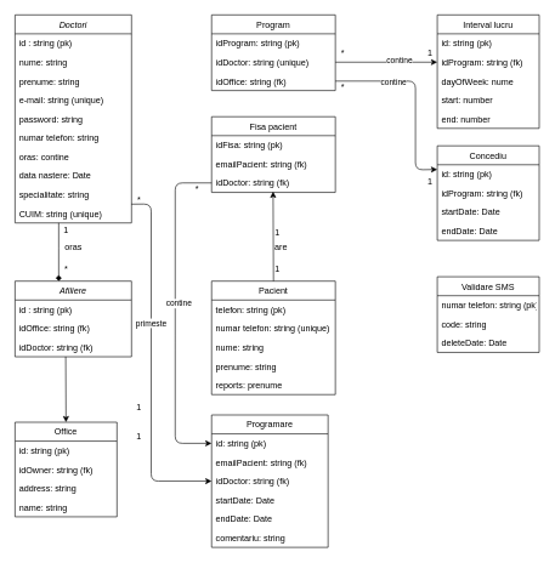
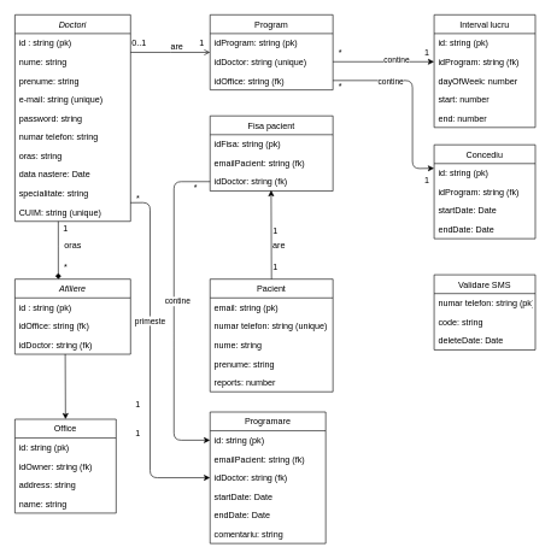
+ <mxCell id="18" value="" style="endArrow=open;shadow=0;strokeWidth=1;rounded=0;endFill=1;edgeStyle=elbowEdgeStyle;elbow=vertical;" parent="1" source="3" target="14" edge="1"><mxGeometry x="0.5" y="41" relative="1" as="geometry"><mxPoint x="380" y="192" as="sourcePoint" /><mxPoint x="540" y="192" as="targetPoint" /><mxPoint x="-40" y="32" as="offset" /></mxGeometry></mxCell>
+ <mxCell id="19" value="0..1" style="resizable=0;align=left;verticalAlign=bottom;labelBackgroundColor=none;fontSize=12;" parent="18" connectable="0" vertex="1"><mxGeometry x="-1" relative="1" as="geometry"><mxPoint y="-5" as="offset" /></mxGeometry></mxCell>
+ <mxCell id="20" value="1" style="resizable=0;align=right;verticalAlign=bottom;labelBackgroundColor=none;fontSize=12;" parent="18" connectable="0" vertex="1"><mxGeometry x="1" relative="1" as="geometry"><mxPoint x="-7" y="-5" as="offset" /></mxGeometry></mxCell>
+ <mxCell id="21" value="are" style="text;html=1;resizable=0;points=[];;align=center;verticalAlign=middle;labelBackgroundColor=none;rounded=0;shadow=0;strokeWidth=1;fontSize=12;" parent="18" vertex="1" connectable="0"><mxGeometry x="0.5" y="49" relative="1" as="geometry"><mxPoint x="-20" y="40" as="offset" /></mxGeometry></mxCell>
- <mxCell id="62" value="dayOfWeek: nume" style="text;strokeColor=none;fillColor=none;align=left;verticalAlign=top;spacingLeft=4;spacingRight=4;overflow=hidden;rotatable=0;points=[[0,0.5],[1,0.5]];portConstraint=eastwest;" vertex="1" parent="59"><mxGeometry y="78" width="140" height="26" as="geometry" /></mxCell>
+ <mxCell id="62" value="dayOfWeek: number" style="text;strokeColor=none;fillColor=none;align=left;verticalAlign=top;spacingLeft=4;spacingRight=4;overflow=hidden;rotatable=0;points=[[0,0.5],[1,0.5]];portConstraint=eastwest;" vertex="1" parent="59"><mxGeometry y="78" width="140" height="26" as="geometry" /></mxCell>
- <mxCell id="10" value="oras: contine" style="text;align=left;verticalAlign=top;spacingLeft=4;spacingRight=4;overflow=hidden;rotatable=0;points=[[0,0.5],[1,0.5]];portConstraint=eastwest;rounded=0;shadow=0;html=0;" vertex="1" parent="3"><mxGeometry y="182" width="160" height="26" as="geometry" /></mxCell>
+ <mxCell id="10" value="oras: string" style="text;align=left;verticalAlign=top;spacingLeft=4;spacingRight=4;overflow=hidden;rotatable=0;points=[[0,0.5],[1,0.5]];portConstraint=eastwest;rounded=0;shadow=0;html=0;" vertex="1" parent="3"><mxGeometry y="182" width="160" height="26" as="geometry" /></mxCell>
- <mxCell id="34" value="telefon: string (pk)" style="text;strokeColor=none;fillColor=none;align=left;verticalAlign=top;spacingLeft=4;spacingRight=4;overflow=hidden;rotatable=0;points=[[0,0.5],[1,0.5]];portConstraint=eastwest;" vertex="1" parent="33"><mxGeometry y="26" width="170" height="26" as="geometry" /></mxCell>
+ <mxCell id="34" value="email: string (pk)" style="text;strokeColor=none;fillColor=none;align=left;verticalAlign=top;spacingLeft=4;spacingRight=4;overflow=hidden;rotatable=0;points=[[0,0.5],[1,0.5]];portConstraint=eastwest;" vertex="1" parent="33"><mxGeometry y="26" width="170" height="26" as="geometry" /></mxCell>
- <mxCell id="38" value="reports: prenume" style="text;strokeColor=none;fillColor=none;align=left;verticalAlign=top;spacingLeft=4;spacingRight=4;overflow=hidden;rotatable=0;points=[[0,0.5],[1,0.5]];portConstraint=eastwest;" vertex="1" parent="33"><mxGeometry y="130" width="170" height="26" as="geometry" /></mxCell>
+ <mxCell id="38" value="reports: number" style="text;strokeColor=none;fillColor=none;align=left;verticalAlign=top;spacingLeft=4;spacingRight=4;overflow=hidden;rotatable=0;points=[[0,0.5],[1,0.5]];portConstraint=eastwest;" vertex="1" parent="33"><mxGeometry y="130" width="170" height="26" as="geometry" /></mxCell>
